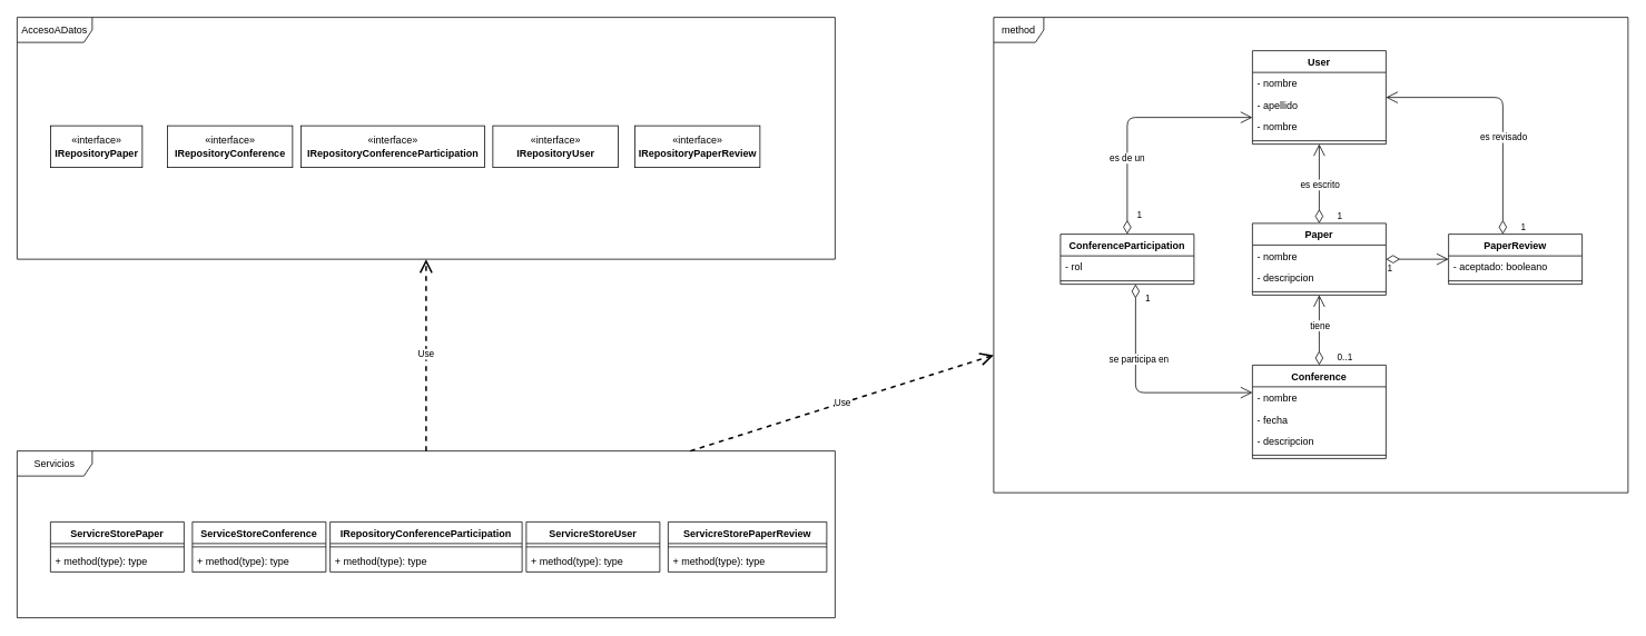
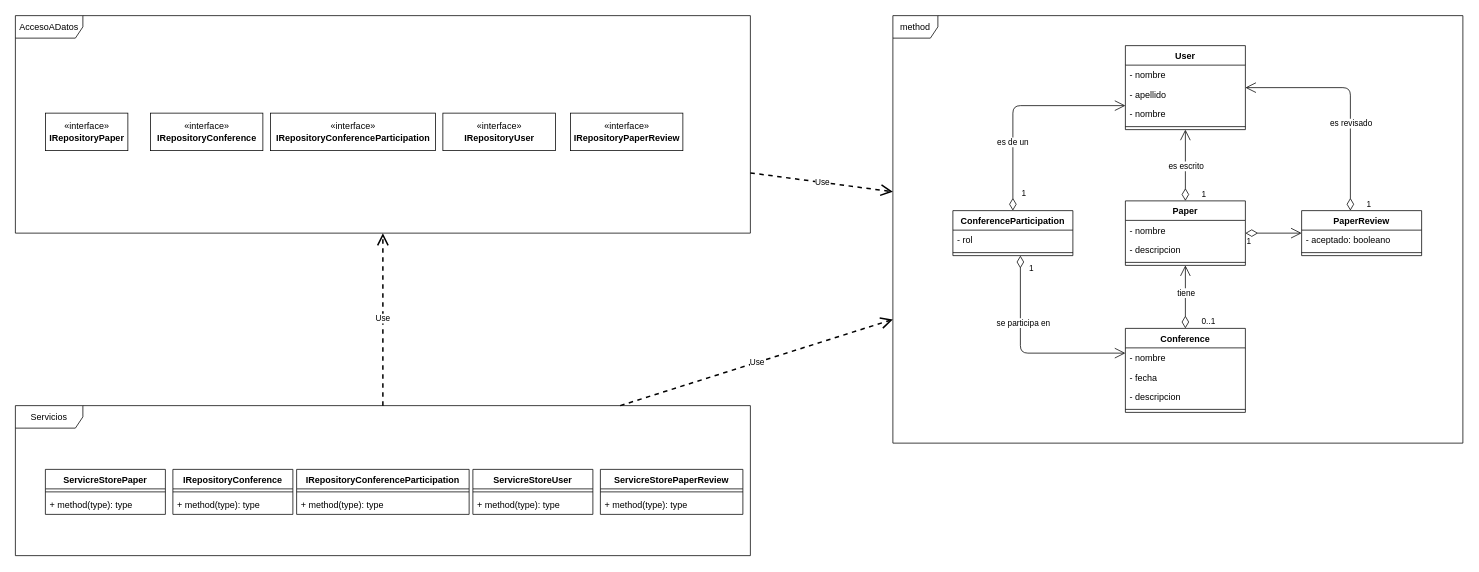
+ <mxCell id="57" value="Use" style="endArrow=open;endSize=12;dashed=1;html=1;strokeWidth=2;jumpSize=10;" edge="1" parent="1" source="39" target="33"><mxGeometry x="0.009" width="160" relative="1" as="geometry"><mxPoint x="527.212" y="550" as="sourcePoint" /><mxPoint x="522.788" y="320" as="targetPoint" /><mxPoint as="offset" /></mxGeometry></mxCell>
- <mxCell id="44" value="ServiceStoreConference" style="swimlane;fontStyle=1;align=center;verticalAlign=top;childLayout=stackLayout;horizontal=1;startSize=26;horizontalStack=0;resizeParent=1;resizeParentMax=0;resizeLast=0;collapsible=1;marginBottom=0;" vertex="1" parent="1"><mxGeometry x="230" y="625" width="160" height="60" as="geometry" /></mxCell>
+ <mxCell id="44" value="IRepositoryConference" style="swimlane;fontStyle=1;align=center;verticalAlign=top;childLayout=stackLayout;horizontal=1;startSize=26;horizontalStack=0;resizeParent=1;resizeParentMax=0;resizeLast=0;collapsible=1;marginBottom=0;" vertex="1" parent="1"><mxGeometry x="230" y="625" width="160" height="60" as="geometry" /></mxCell>
